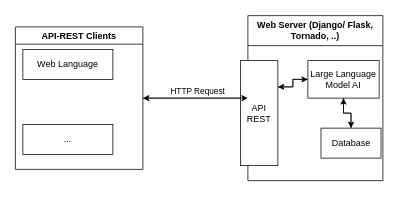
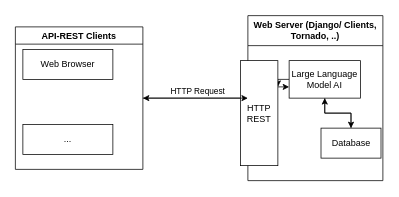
- <mxCell id="3" value="Web Server (Django/ Flask, Tornado, ..)" style="swimlane;whiteSpace=wrap;html=1;startSize=40;" vertex="1" parent="1"><mxGeometry x="330" y="20" width="180" height="220" as="geometry"><mxRectangle x="214" y="180" width="260" height="40" as="alternateBounds" /></mxGeometry></mxCell>
+ <mxCell id="3" value="Web Server (Django/ Clients, Tornado, ..)" style="swimlane;whiteSpace=wrap;html=1;startSize=40;" vertex="1" parent="1"><mxGeometry x="330" y="20" width="180" height="220" as="geometry"><mxRectangle x="214" y="180" width="260" height="40" as="alternateBounds" /></mxGeometry></mxCell>
- <mxCell id="14" value="Web Language" style="rounded=0;whiteSpace=wrap;html=1;" vertex="1" parent="13"><mxGeometry x="10" y="30" width="120" height="40" as="geometry" /></mxCell>
+ <mxCell id="14" value="Web Browser" style="rounded=0;whiteSpace=wrap;html=1;" vertex="1" parent="13"><mxGeometry x="10" y="30" width="120" height="40" as="geometry" /></mxCell>
- <mxCell id="6" value="Large Language Model AI" style="rounded=0;whiteSpace=wrap;html=1;" vertex="1" parent="3"><mxGeometry x="80" y="60" width="95" height="50" as="geometry" /></mxCell>
+ <mxCell id="6" value="Large Language Model AI" style="rounded=0;whiteSpace=wrap;html=1;" vertex="1" parent="3"><mxGeometry x="55" y="60" width="95" height="50" as="geometry" /></mxCell>
- <mxCell id="10" value="API&lt;br&gt;REST" style="rounded=0;whiteSpace=wrap;html=1;" vertex="1" parent="3"><mxGeometry x="-10" y="60" width="50" height="140" as="geometry" /></mxCell>
+ <mxCell id="10" value="HTTP&lt;br&gt;REST" style="rounded=0;whiteSpace=wrap;html=1;" vertex="1" parent="3"><mxGeometry x="-10" y="60" width="50" height="140" as="geometry" /></mxCell>
